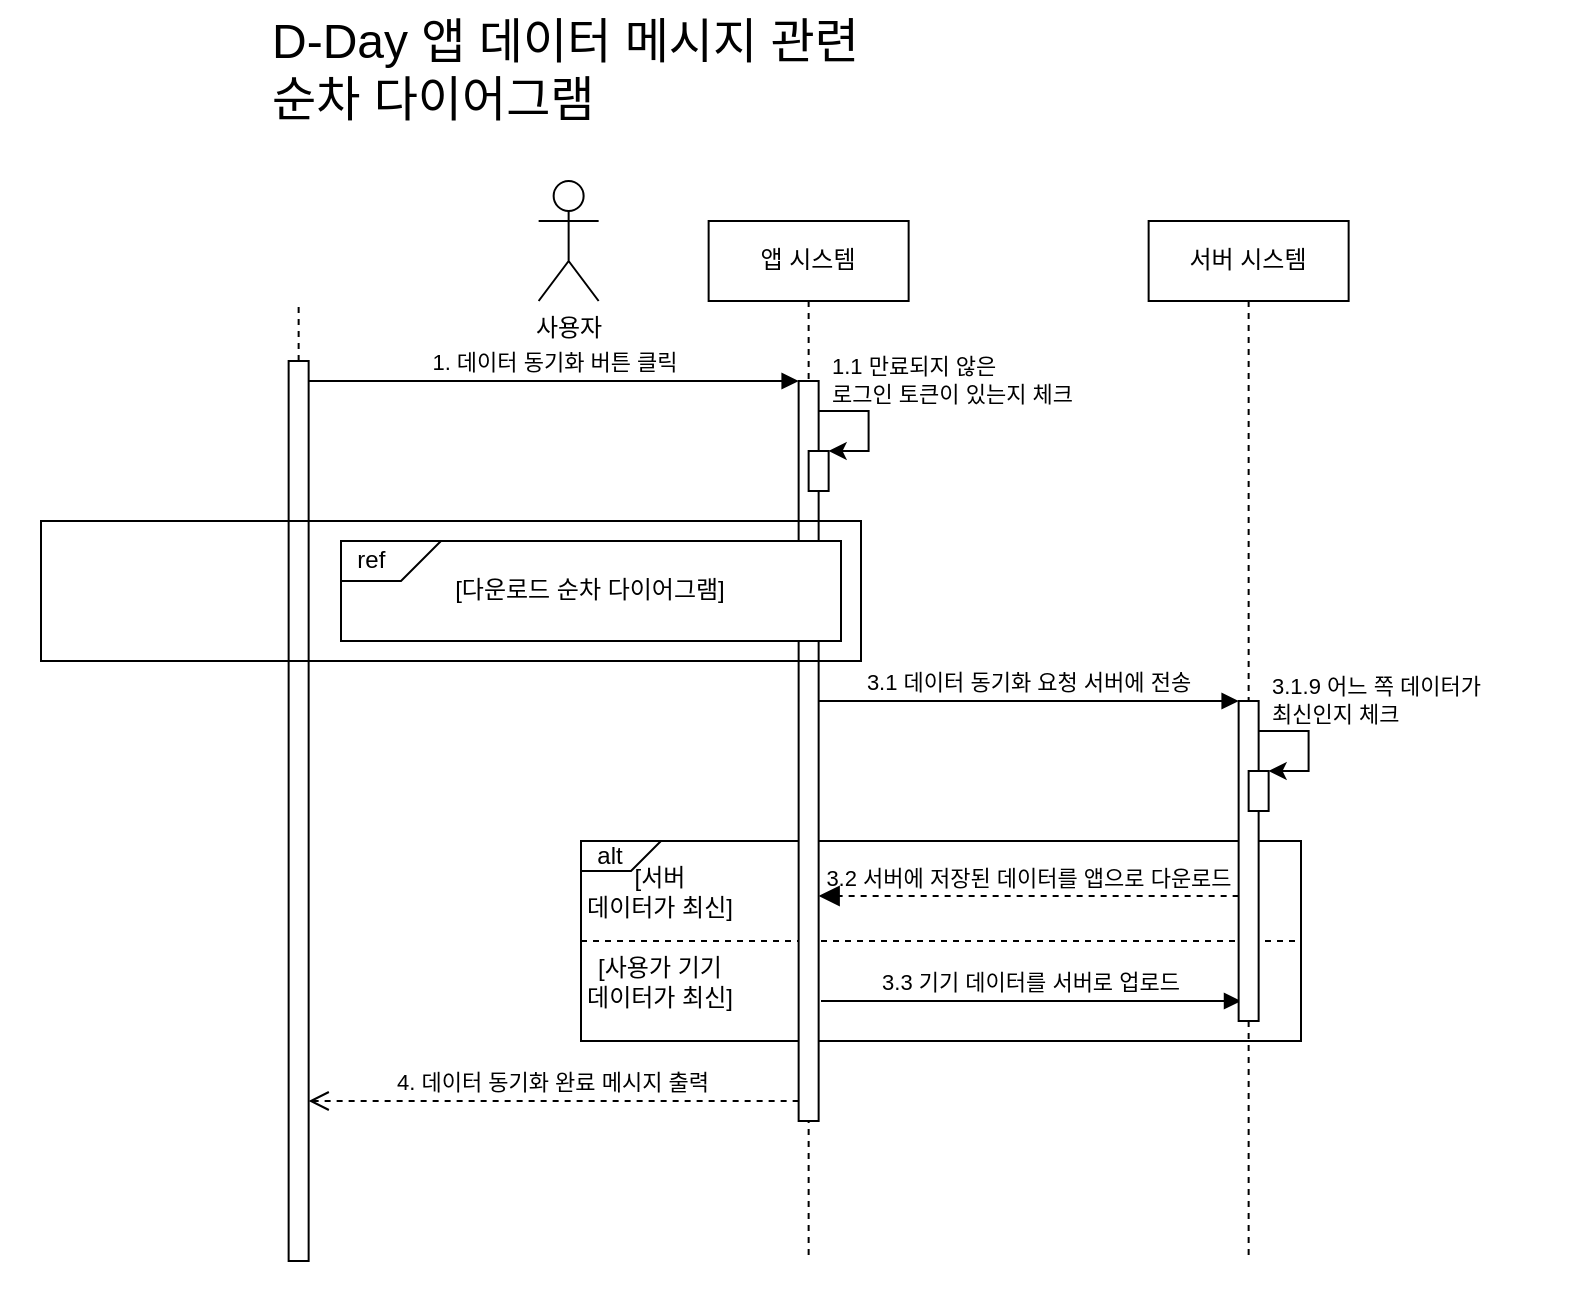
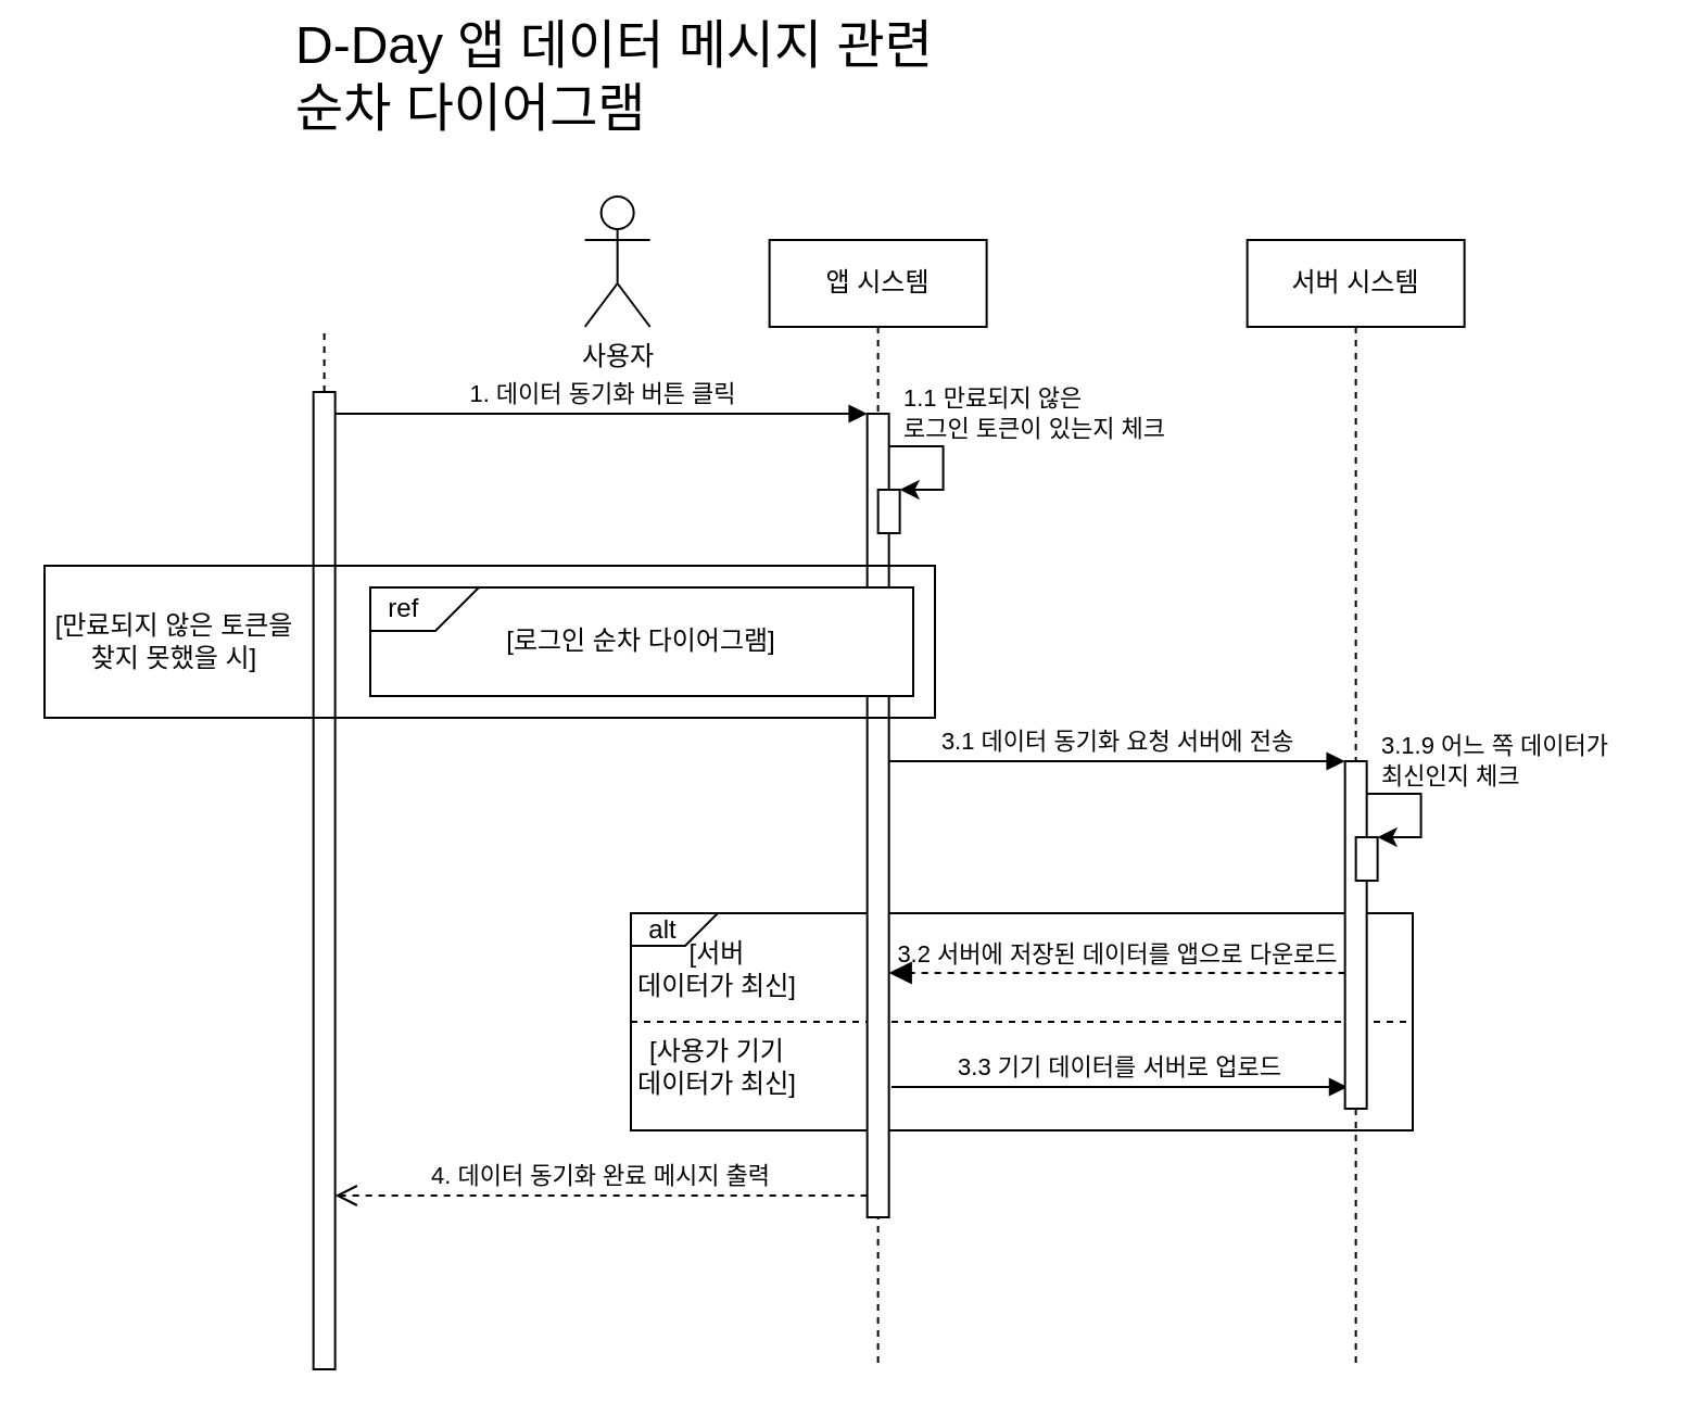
+ <mxCell id="28" value="[만료되지 않은&amp;nbsp;&lt;span style=&quot;background-color: transparent; color: light-dark(rgb(0, 0, 0), rgb(255, 255, 255));&quot;&gt;토큰을&lt;/span&gt;&lt;div&gt;&lt;span style=&quot;background-color: transparent; color: light-dark(rgb(0, 0, 0), rgb(255, 255, 255));&quot;&gt;찾지 못했을 시]&lt;/span&gt;&lt;/div&gt;" style="text;html=1;align=center;verticalAlign=middle;whiteSpace=wrap;rounded=0;" vertex="1" parent="26"><mxGeometry y="20" width="120" height="30" as="geometry" /></mxCell>
- <mxCell id="32" value="[다운로드 순차 다이어그램&lt;span style=&quot;background-color: transparent; color: light-dark(rgb(0, 0, 0), rgb(255, 255, 255));&quot;&gt;]&lt;/span&gt;" style="text;html=1;align=center;verticalAlign=middle;whiteSpace=wrap;rounded=0;" vertex="1" parent="29"><mxGeometry y="14.29" width="250" height="21.43" as="geometry" /></mxCell>
+ <mxCell id="32" value="[로그인 순차 다이어그램&lt;span style=&quot;background-color: transparent; color: light-dark(rgb(0, 0, 0), rgb(255, 255, 255));&quot;&gt;]&lt;/span&gt;" style="text;html=1;align=center;verticalAlign=middle;whiteSpace=wrap;rounded=0;" vertex="1" parent="29"><mxGeometry y="14.29" width="250" height="21.43" as="geometry" /></mxCell>
